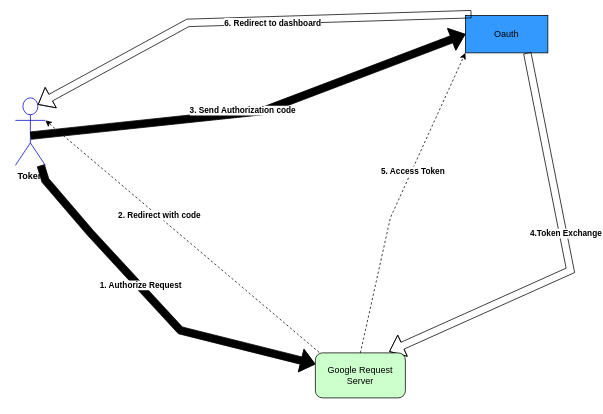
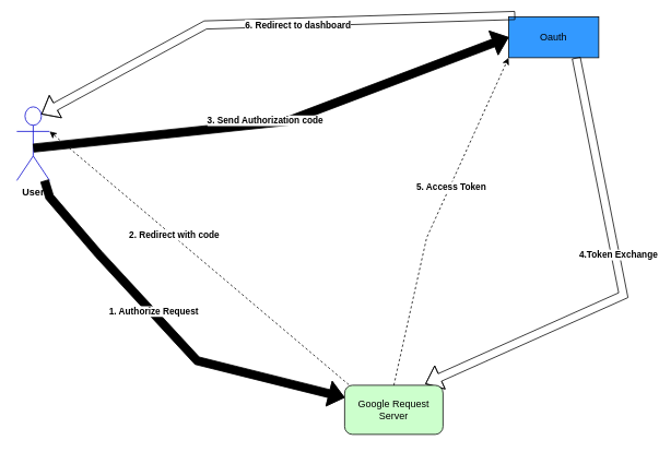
- <mxCell id="2" value="Token" style="shape=umlActor;verticalLabelPosition=bottom;verticalAlign=top;html=1;outlineConnect=0;fontStyle=1;strokeColor=#0000CC;" parent="1" vertex="1"><mxGeometry x="20" y="130" width="40" height="90" as="geometry" /></mxCell>
+ <mxCell id="2" value="User" style="shape=umlActor;verticalLabelPosition=bottom;verticalAlign=top;html=1;outlineConnect=0;fontStyle=1;strokeColor=#0000CC;" parent="1" vertex="1"><mxGeometry x="20" y="130" width="40" height="90" as="geometry" /></mxCell>
